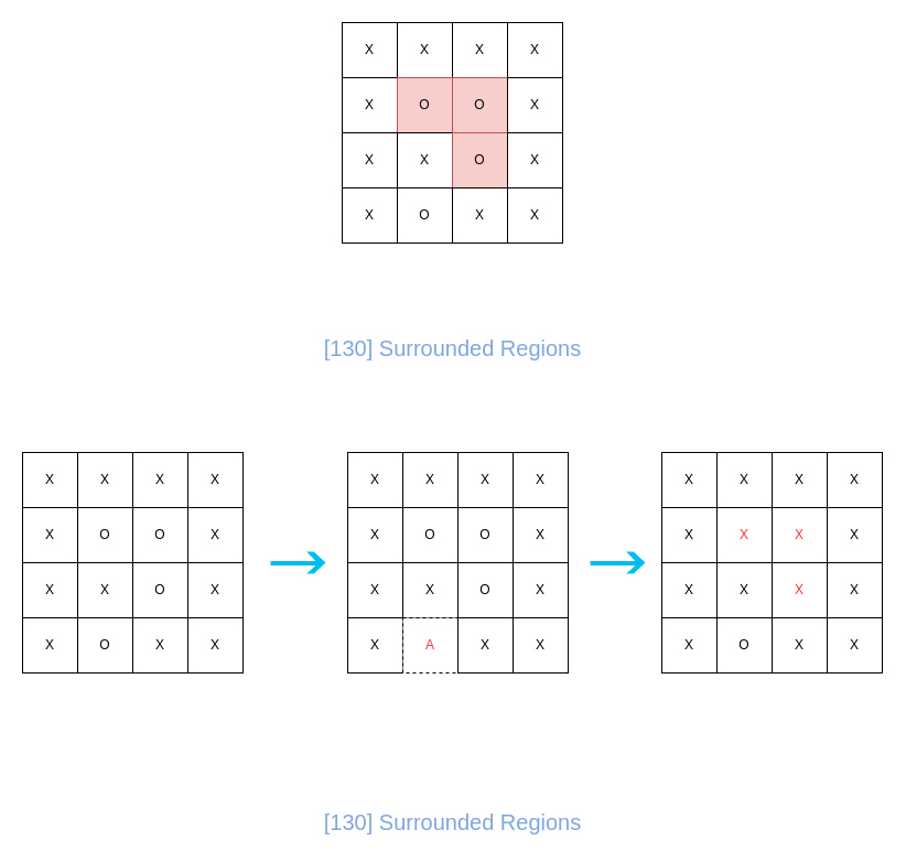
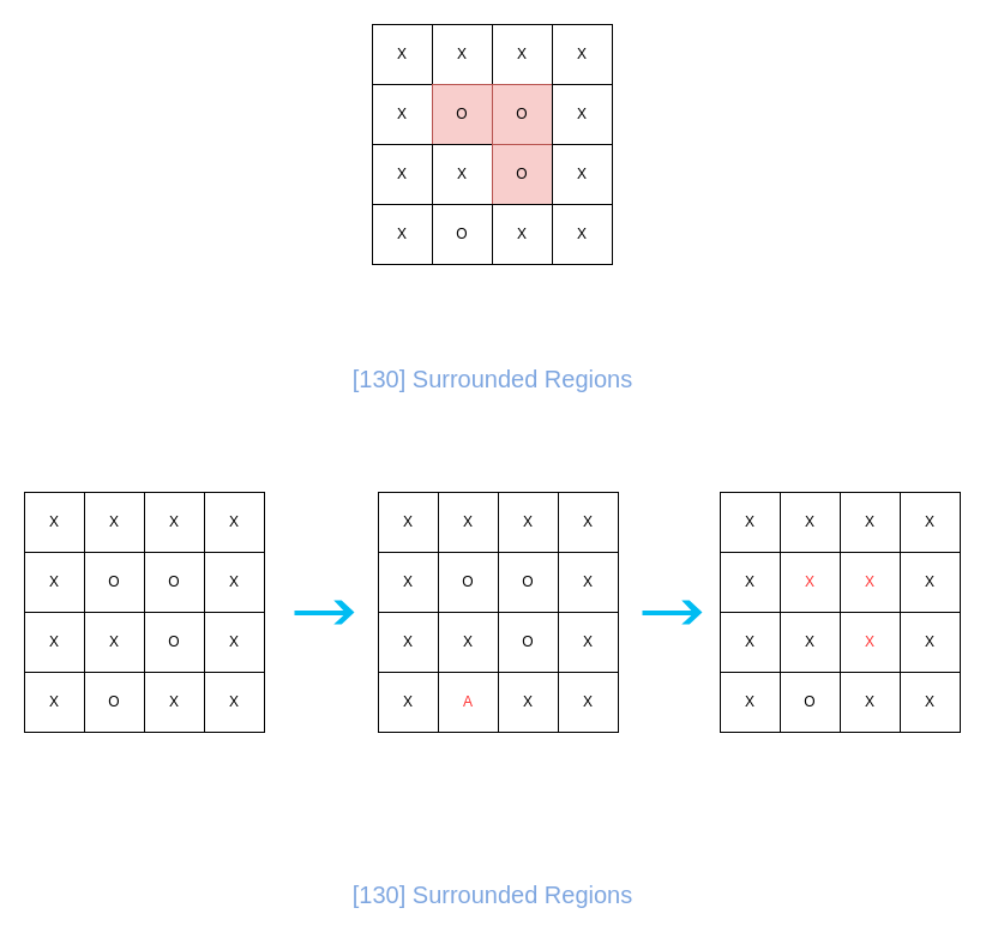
- <mxCell id="48" value="A" style="whiteSpace=wrap;html=1;aspect=fixed;fontColor=#FF3333;dashed=1;" vertex="1" parent="1"><mxGeometry x="365" y="560" width="50" height="50" as="geometry" /></mxCell>
+ <mxCell id="48" value="A" style="whiteSpace=wrap;html=1;aspect=fixed;fontColor=#FF3333;" vertex="1" parent="1"><mxGeometry x="365" y="560" width="50" height="50" as="geometry" /></mxCell>
